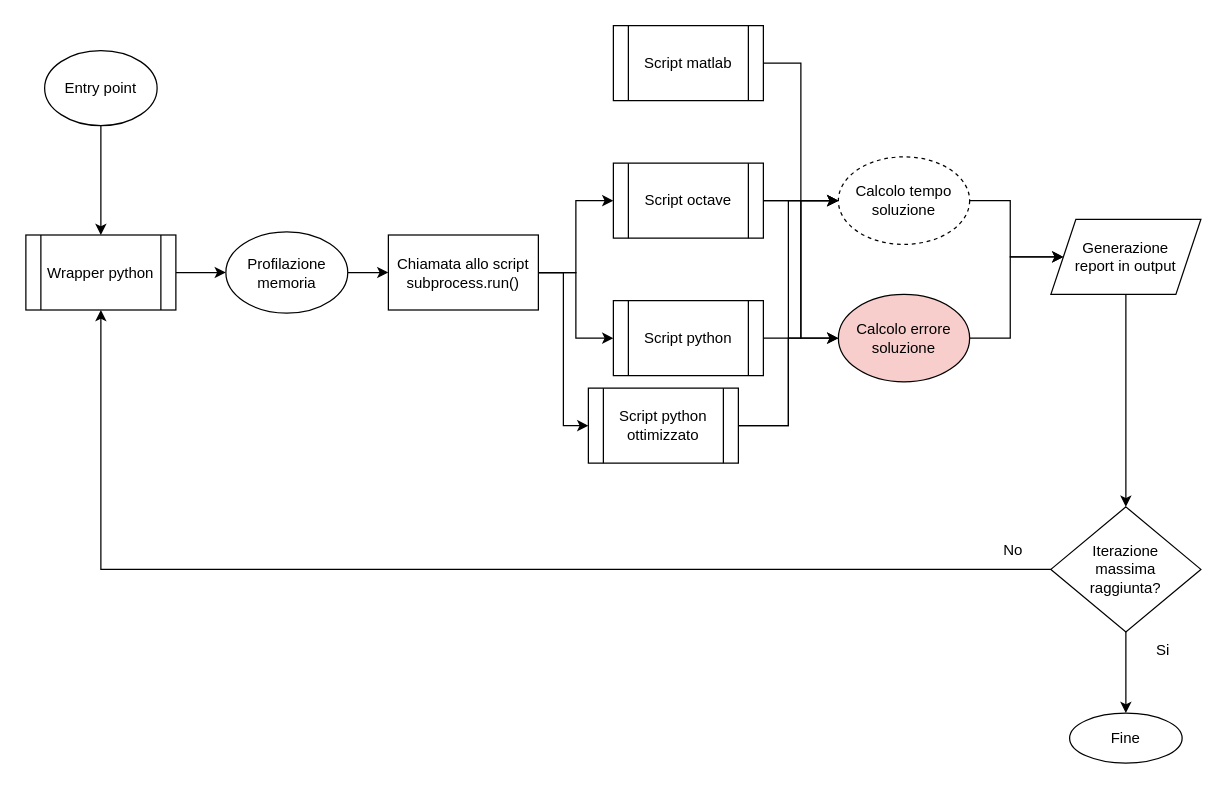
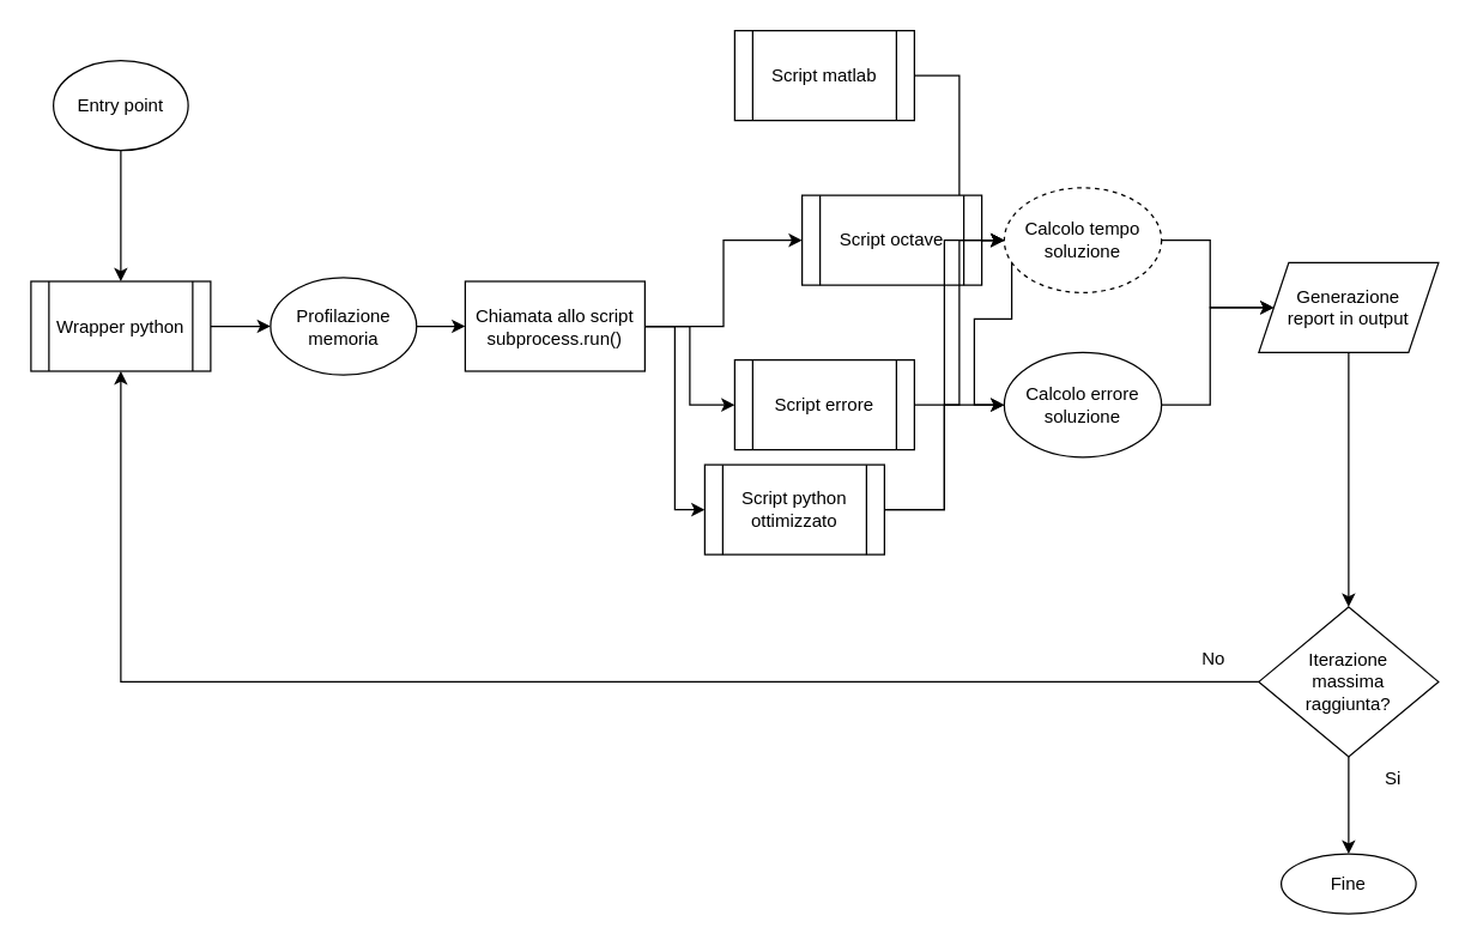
- <mxCell id="6" style="edgeStyle=orthogonalEdgeStyle;rounded=0;orthogonalLoop=1;jettySize=auto;html=1;exitX=1;exitY=0.5;exitDx=0;exitDy=0;entryX=0;entryY=0.5;entryDx=0;entryDy=0;endArrow=open;" edge="1" parent="1" source="7" target="18"><mxGeometry relative="1" as="geometry" /></mxCell>
+ <mxCell id="6" style="edgeStyle=orthogonalEdgeStyle;rounded=0;orthogonalLoop=1;jettySize=auto;html=1;exitX=1;exitY=0.5;exitDx=0;exitDy=0;entryX=0;entryY=0.5;entryDx=0;entryDy=0;" edge="1" parent="1" source="7" target="18"><mxGeometry relative="1" as="geometry" /></mxCell>
- <mxCell id="10" value="Script octave" style="shape=process;whiteSpace=wrap;html=1;backgroundOutline=1;" vertex="1" parent="1"><mxGeometry x="490" y="130" width="120" height="60" as="geometry" /></mxCell>
+ <mxCell id="10" value="Script octave" style="shape=process;whiteSpace=wrap;html=1;backgroundOutline=1;" vertex="1" parent="1"><mxGeometry x="535" y="130" width="120" height="60" as="geometry" /></mxCell>
- <mxCell id="12" value="Script python" style="shape=process;whiteSpace=wrap;html=1;backgroundOutline=1;" vertex="1" parent="1"><mxGeometry x="490" y="240" width="120" height="60" as="geometry" /></mxCell>
+ <mxCell id="12" value="Script errore" style="shape=process;whiteSpace=wrap;html=1;backgroundOutline=1;" vertex="1" parent="1"><mxGeometry x="490" y="240" width="120" height="60" as="geometry" /></mxCell>
- <mxCell id="24" value="Calcolo errore soluzione" style="ellipse;whiteSpace=wrap;html=1;fillColor=#f8cecc;" vertex="1" parent="1"><mxGeometry x="670" y="235" width="105" height="70" as="geometry" /></mxCell>
+ <mxCell id="24" value="Calcolo errore soluzione" style="ellipse;whiteSpace=wrap;html=1;" vertex="1" parent="1"><mxGeometry x="670" y="235" width="105" height="70" as="geometry" /></mxCell>
